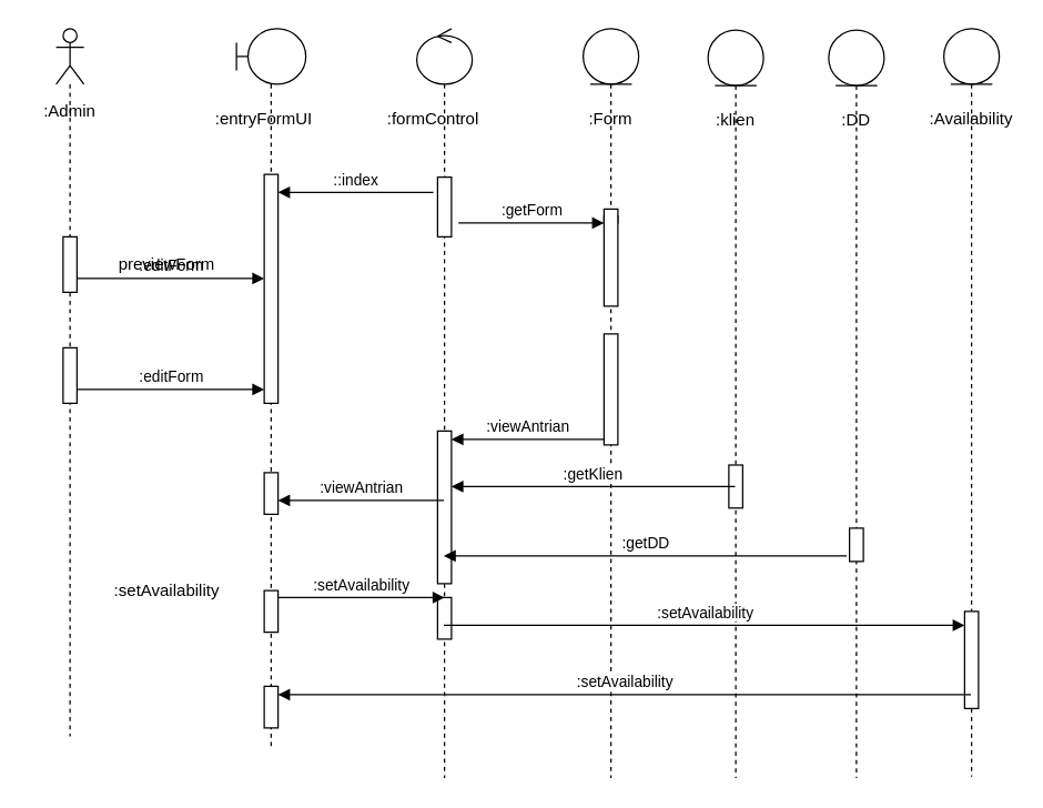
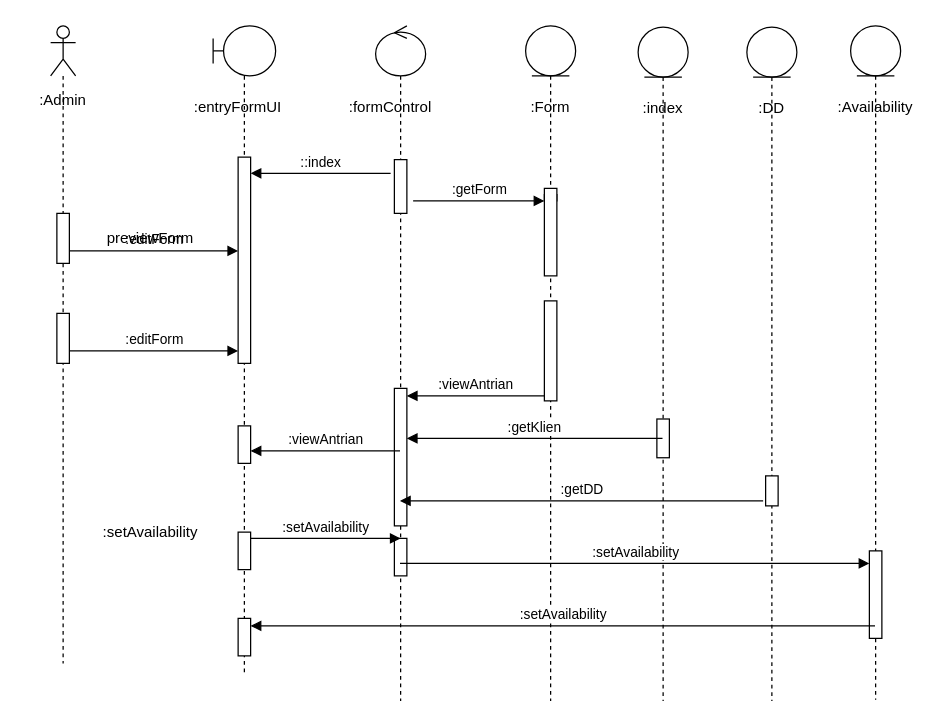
- <mxCell id="28" value=":klien" style="text;html=1;strokeColor=none;fillColor=none;align=center;verticalAlign=middle;whiteSpace=wrap;rounded=0;" parent="1" vertex="1"><mxGeometry x="500" y="71" width="60" height="30" as="geometry" /></mxCell>
+ <mxCell id="28" value=":index" style="text;html=1;strokeColor=none;fillColor=none;align=center;verticalAlign=middle;whiteSpace=wrap;rounded=0;" parent="1" vertex="1"><mxGeometry x="500" y="71" width="60" height="30" as="geometry" /></mxCell>
